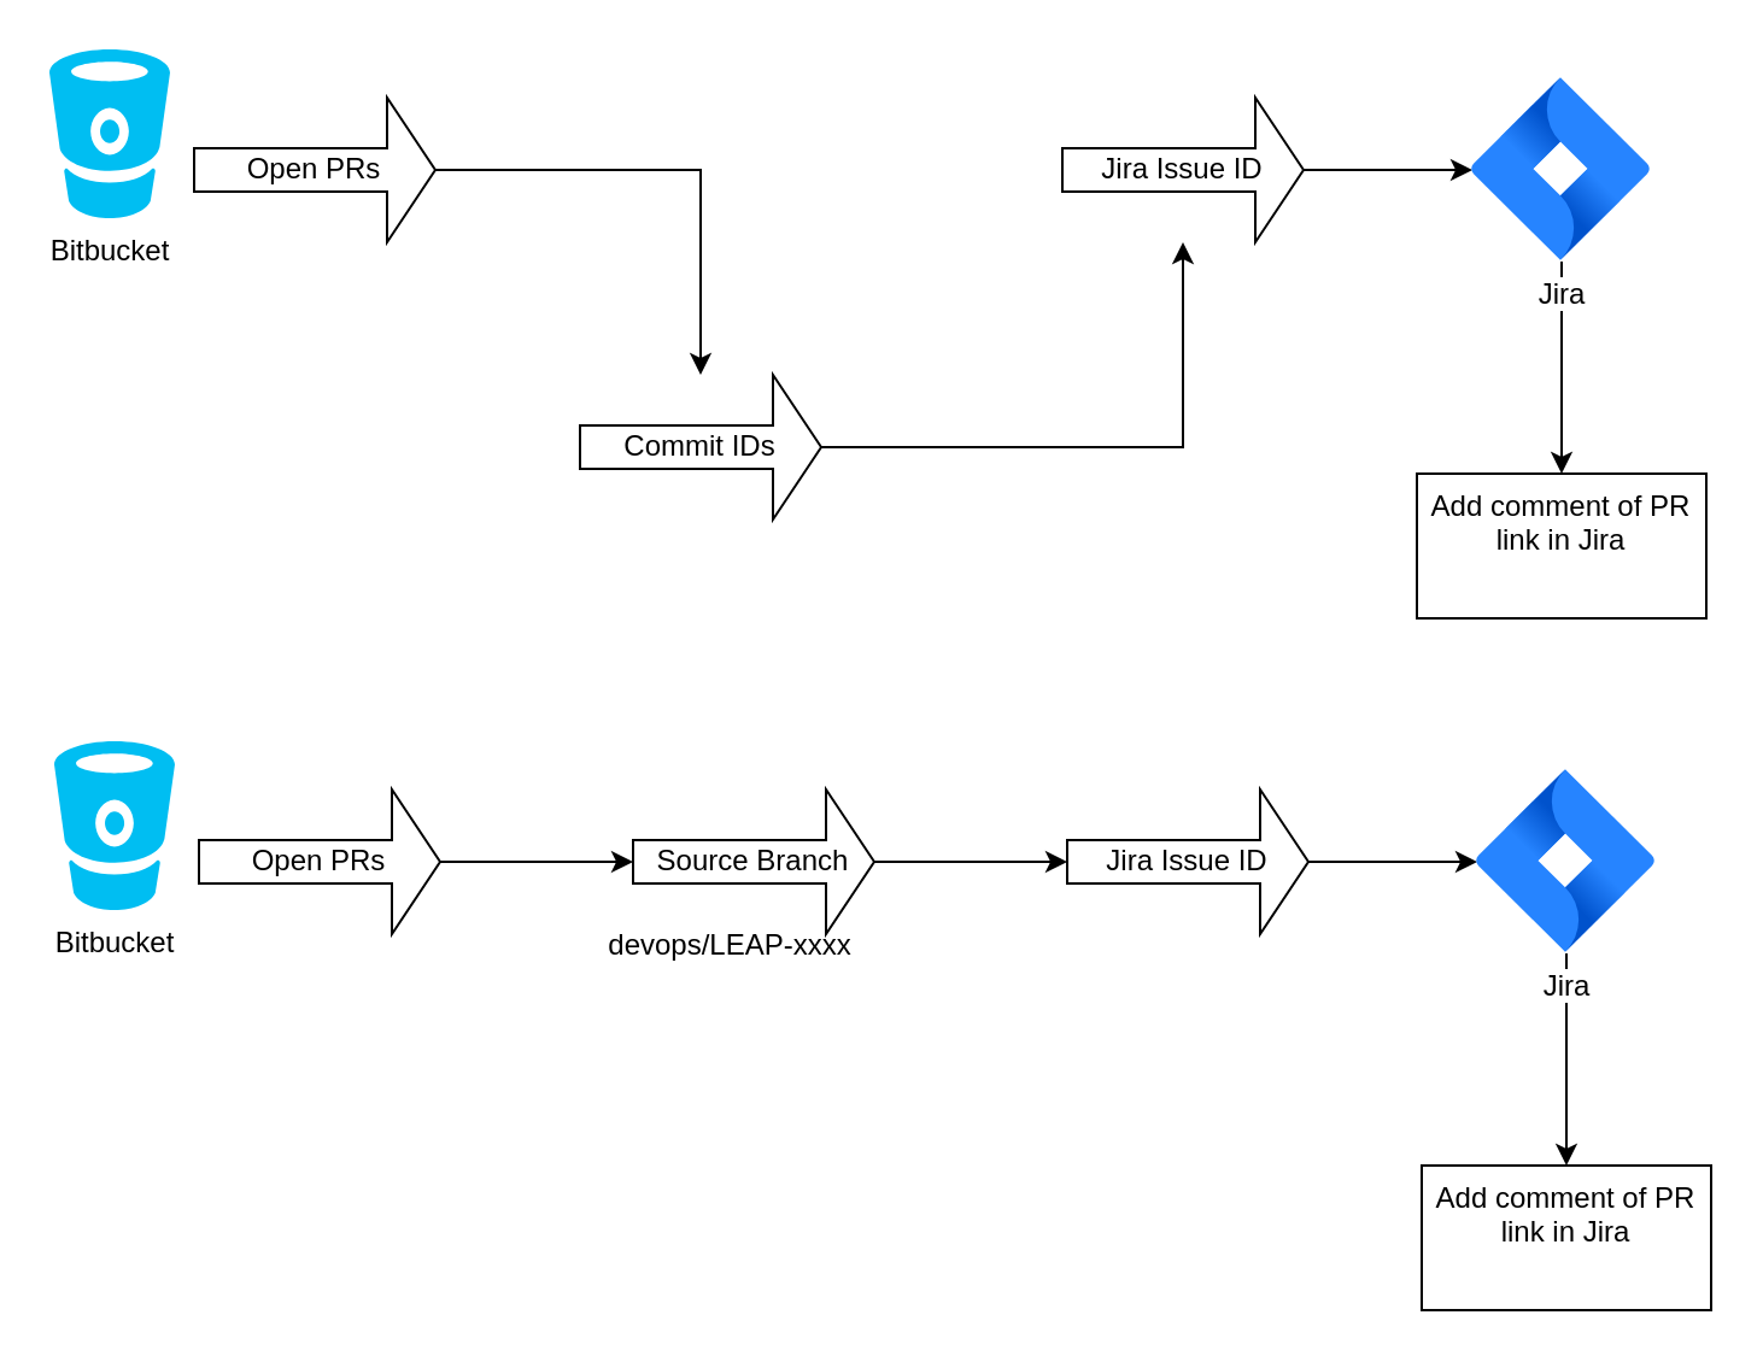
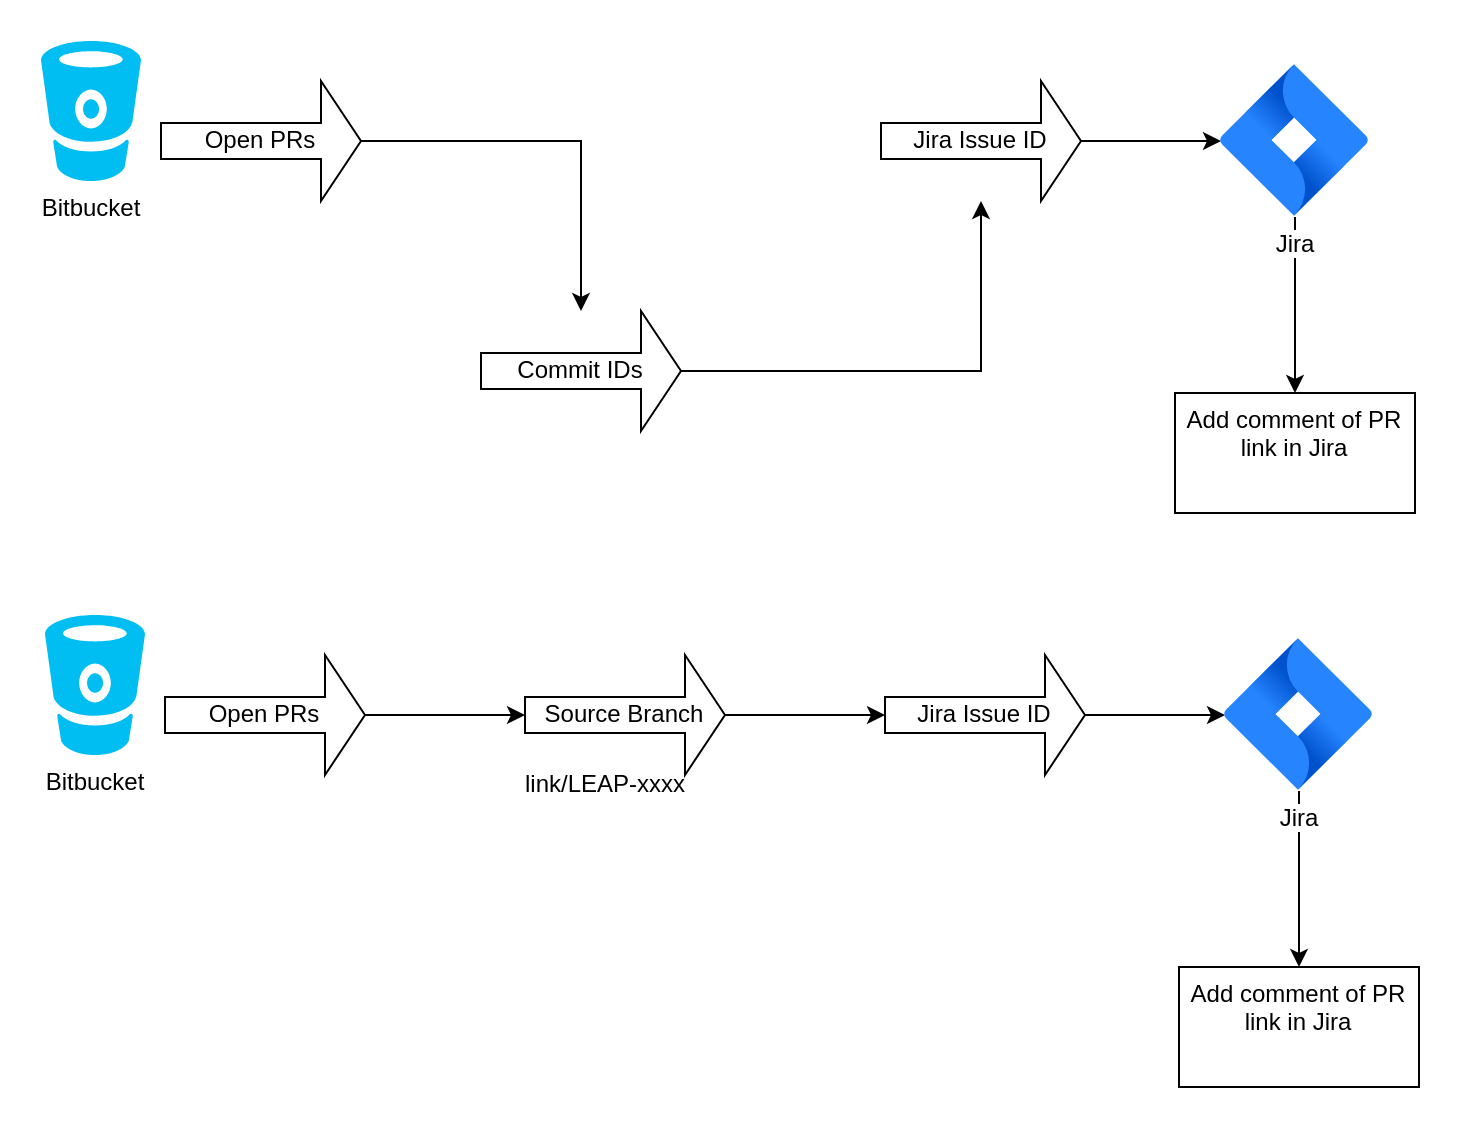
- <mxCell id="22" value="devops/LEAP-xxxx" style="text;html=1;align=center;verticalAlign=middle;resizable=0;points=[];autosize=1;strokeColor=none;fillColor=none;" vertex="1" parent="1"><mxGeometry x="242" y="377" width="120" height="30" as="geometry" /></mxCell>
+ <mxCell id="22" value="link/LEAP-xxxx" style="text;html=1;align=center;verticalAlign=middle;resizable=0;points=[];autosize=1;strokeColor=none;fillColor=none;" vertex="1" parent="1"><mxGeometry x="242" y="377" width="120" height="30" as="geometry" /></mxCell>
